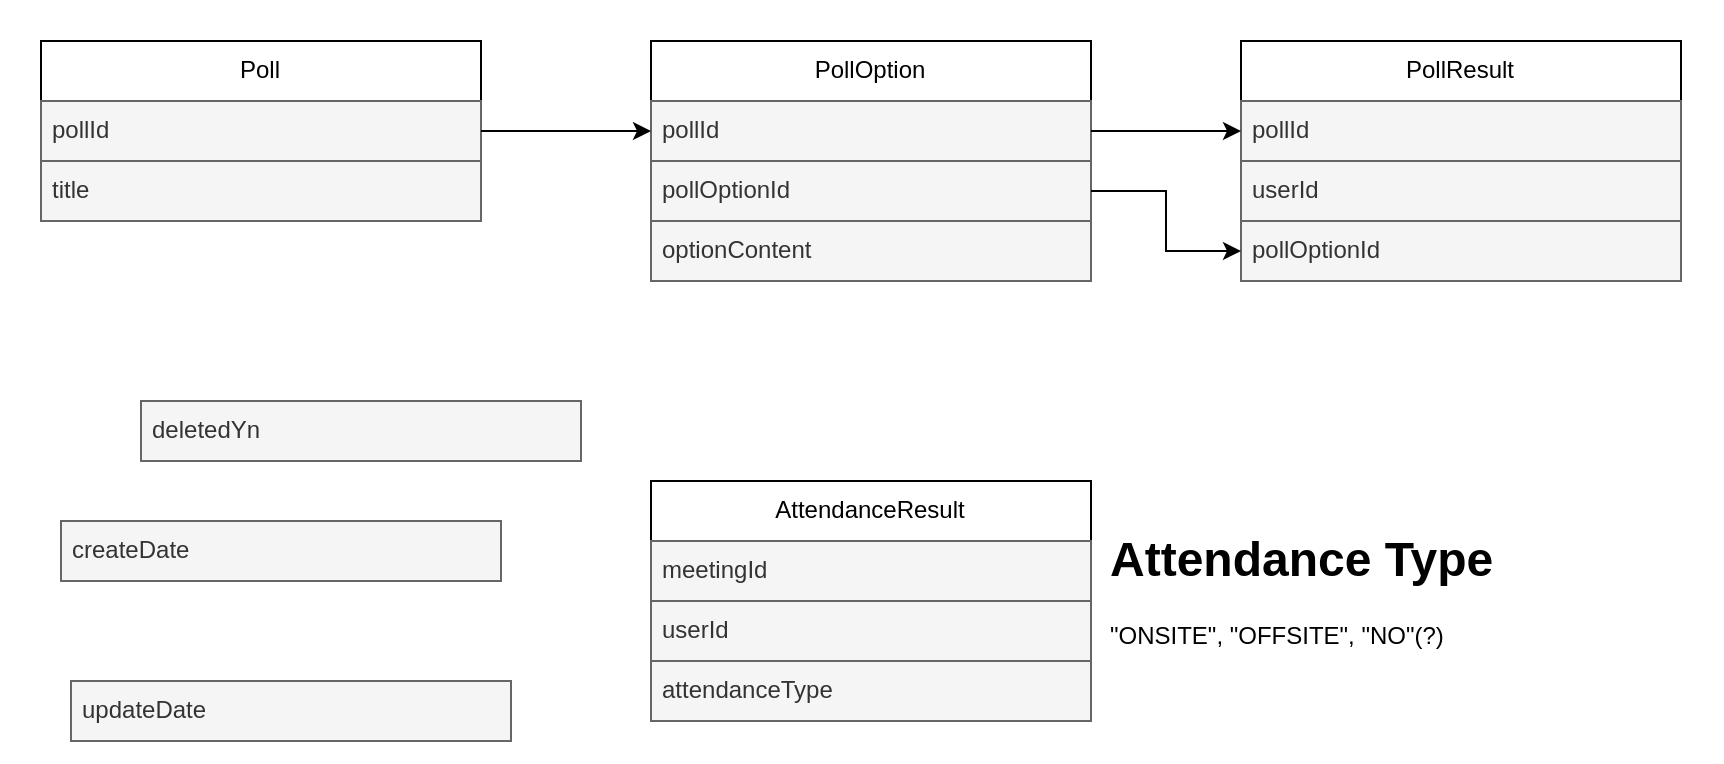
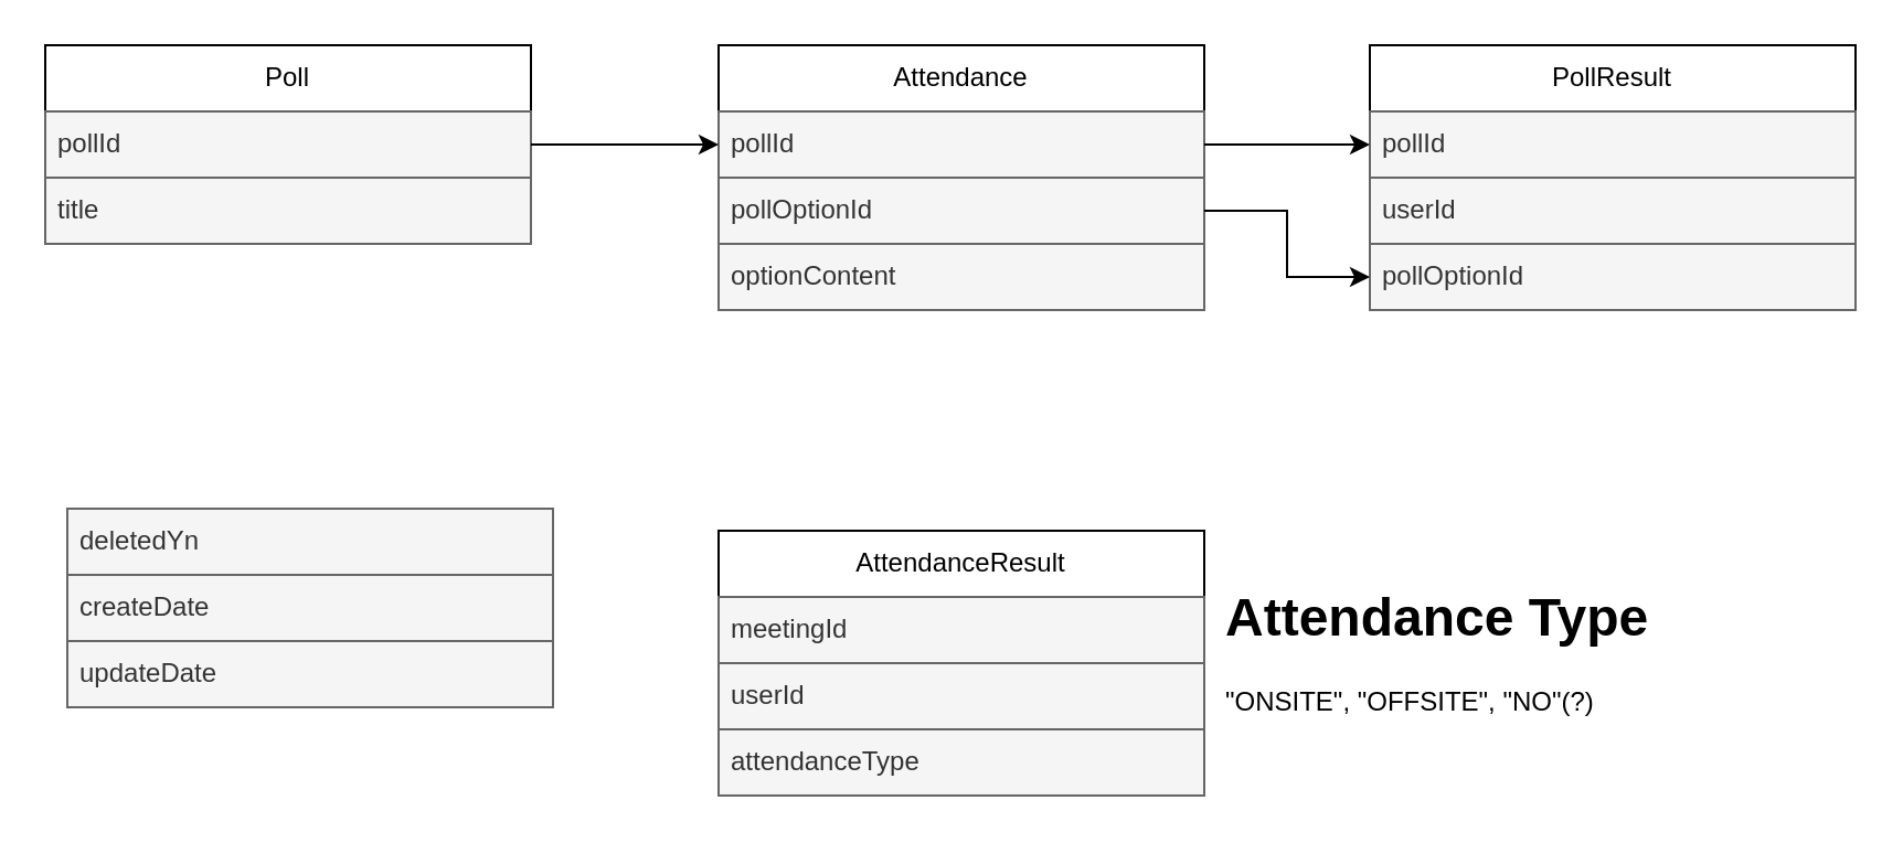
- <mxCell id="5" value="PollOption" style="swimlane;fontStyle=0;childLayout=stackLayout;horizontal=1;startSize=30;horizontalStack=0;resizeParent=1;resizeParentMax=0;resizeLast=0;collapsible=1;marginBottom=0;whiteSpace=wrap;html=1;" parent="1" vertex="1"><mxGeometry x="325" y="20" width="220" height="120" as="geometry" /></mxCell>
+ <mxCell id="5" value="Attendance" style="swimlane;fontStyle=0;childLayout=stackLayout;horizontal=1;startSize=30;horizontalStack=0;resizeParent=1;resizeParentMax=0;resizeLast=0;collapsible=1;marginBottom=0;whiteSpace=wrap;html=1;" parent="1" vertex="1"><mxGeometry x="325" y="20" width="220" height="120" as="geometry" /></mxCell>
- <mxCell id="10" value="deletedYn" style="text;strokeColor=#666666;fillColor=#f5f5f5;align=left;verticalAlign=middle;spacingLeft=4;spacingRight=4;overflow=hidden;points=[[0,0.5],[1,0.5]];portConstraint=eastwest;rotatable=0;whiteSpace=wrap;html=1;fontColor=#333333;" parent="1" vertex="1"><mxGeometry x="70" y="200" width="220" height="30" as="geometry" /></mxCell>
+ <mxCell id="10" value="deletedYn" style="text;strokeColor=#666666;fillColor=#f5f5f5;align=left;verticalAlign=middle;spacingLeft=4;spacingRight=4;overflow=hidden;points=[[0,0.5],[1,0.5]];portConstraint=eastwest;rotatable=0;whiteSpace=wrap;html=1;fontColor=#333333;" parent="1" vertex="1"><mxGeometry x="30" y="230" width="220" height="30" as="geometry" /></mxCell>
- <mxCell id="11" value="updateDate" style="text;strokeColor=#666666;fillColor=#f5f5f5;align=left;verticalAlign=middle;spacingLeft=4;spacingRight=4;overflow=hidden;points=[[0,0.5],[1,0.5]];portConstraint=eastwest;rotatable=0;whiteSpace=wrap;html=1;fontColor=#333333;" parent="1" vertex="1"><mxGeometry x="35" y="340" width="220" height="30" as="geometry" /></mxCell>
+ <mxCell id="11" value="updateDate" style="text;strokeColor=#666666;fillColor=#f5f5f5;align=left;verticalAlign=middle;spacingLeft=4;spacingRight=4;overflow=hidden;points=[[0,0.5],[1,0.5]];portConstraint=eastwest;rotatable=0;whiteSpace=wrap;html=1;fontColor=#333333;" parent="1" vertex="1"><mxGeometry x="30" y="290" width="220" height="30" as="geometry" /></mxCell>
